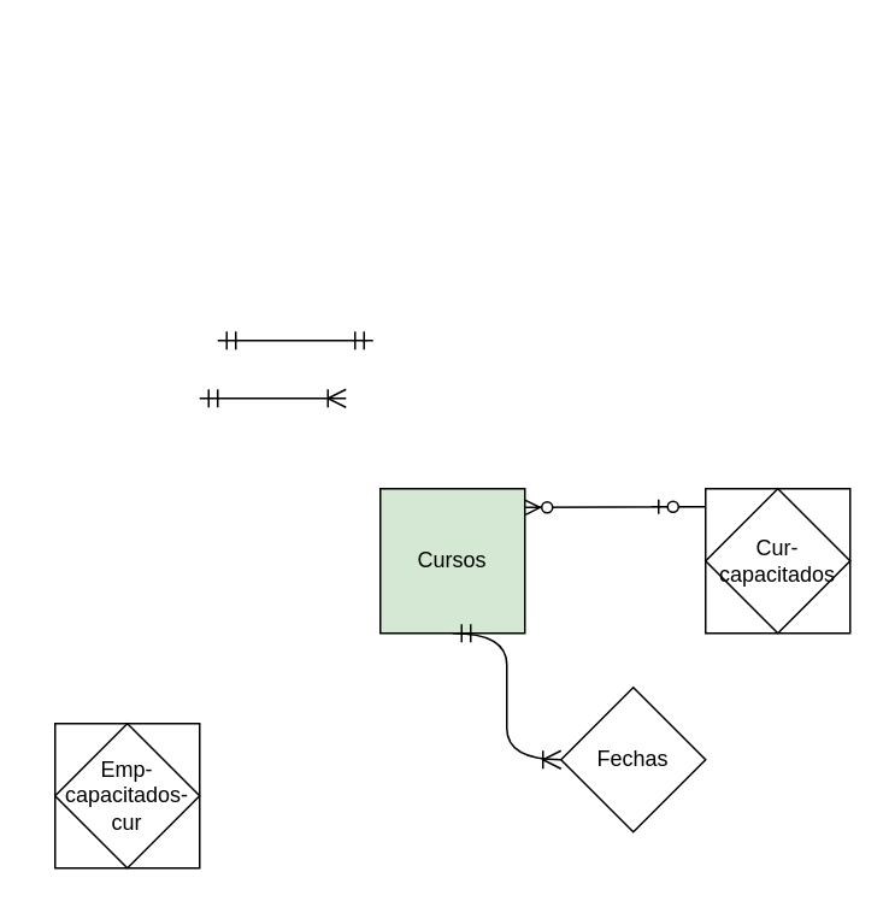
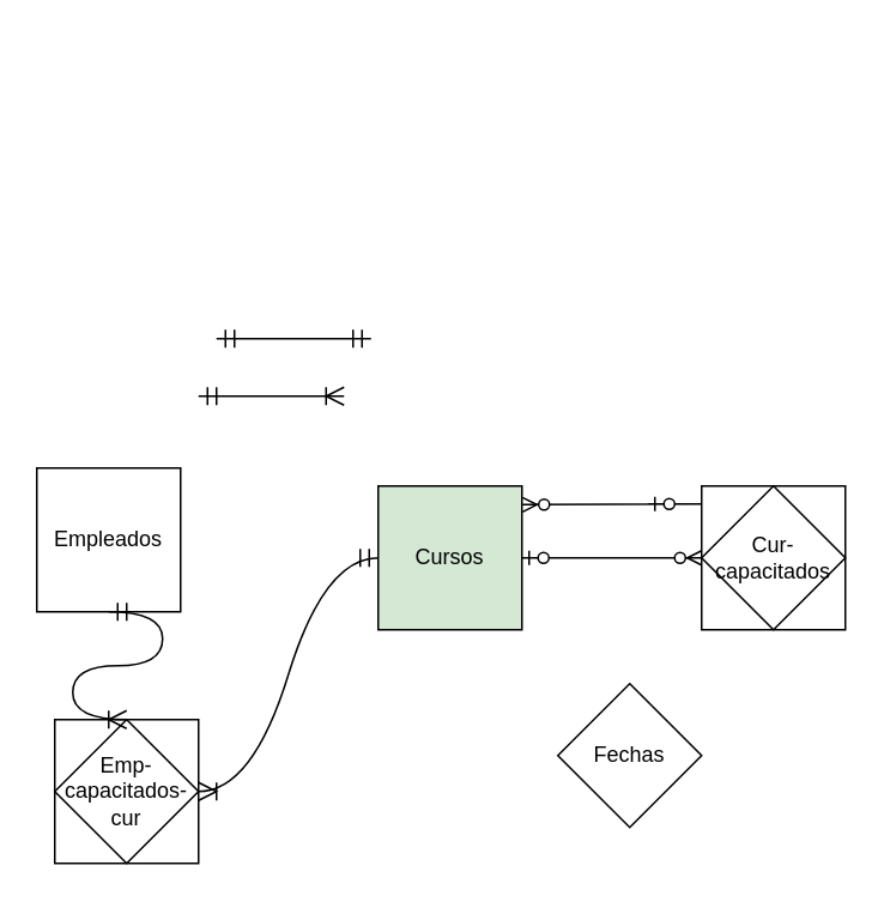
+ <mxCell id="4" value="Empleados" style="whiteSpace=wrap;html=1;aspect=fixed;" vertex="1" parent="1"><mxGeometry x="20" y="260" width="80" height="80" as="geometry" /></mxCell>
+ <mxCell id="15" value="" style="edgeStyle=entityRelationEdgeStyle;fontSize=12;html=1;endArrow=ERzeroToMany;startArrow=ERzeroToOne;rounded=0;exitX=1;exitY=0.5;exitDx=0;exitDy=0;entryX=0;entryY=0.5;entryDx=0;entryDy=0;" edge="1" parent="1" source="5" target="10"><mxGeometry width="100" height="100" relative="1" as="geometry"><mxPoint x="400" y="370" as="sourcePoint" /><mxPoint x="500" y="270" as="targetPoint" /></mxGeometry></mxCell>
+ <mxCell id="11" value="" style="edgeStyle=entityRelationEdgeStyle;fontSize=12;html=1;endArrow=ERoneToMany;startArrow=ERmandOne;rounded=0;startSize=8;endSize=8;curved=1;exitX=0.5;exitY=1;exitDx=0;exitDy=0;entryX=0.5;entryY=0;entryDx=0;entryDy=0;" edge="1" parent="1" source="4" target="8"><mxGeometry width="100" height="100" relative="1" as="geometry"><mxPoint x="200" y="375" as="sourcePoint" /><mxPoint x="281" y="375" as="targetPoint" /><Array as="points"><mxPoint x="312" y="425" /><mxPoint x="160" y="220" /></Array></mxGeometry></mxCell>
+ <mxCell id="12" value="" style="edgeStyle=entityRelationEdgeStyle;fontSize=12;html=1;endArrow=ERoneToMany;startArrow=ERmandOne;rounded=0;startSize=8;endSize=8;curved=1;entryX=1;entryY=0.5;entryDx=0;entryDy=0;exitX=0;exitY=0.5;exitDx=0;exitDy=0;" edge="1" parent="1" source="5" target="8"><mxGeometry width="100" height="100" relative="1" as="geometry"><mxPoint x="190" y="385" as="sourcePoint" /><mxPoint x="271" y="385" as="targetPoint" /><Array as="points"><mxPoint x="302" y="435" /><mxPoint x="150" y="230" /></Array></mxGeometry></mxCell>
- <mxCell id="13" value="" style="edgeStyle=entityRelationEdgeStyle;fontSize=12;html=1;endArrow=ERoneToMany;startArrow=ERmandOne;rounded=0;startSize=8;endSize=8;curved=1;exitX=0.5;exitY=1;exitDx=0;exitDy=0;entryX=0;entryY=0.5;entryDx=0;entryDy=0;" edge="1" parent="1" source="5" target="6"><mxGeometry width="100" height="100" relative="1" as="geometry"><mxPoint x="210" y="395" as="sourcePoint" /><mxPoint x="291" y="395" as="targetPoint" /><Array as="points"><mxPoint x="322" y="445" /><mxPoint x="170" y="240" /></Array></mxGeometry></mxCell>
